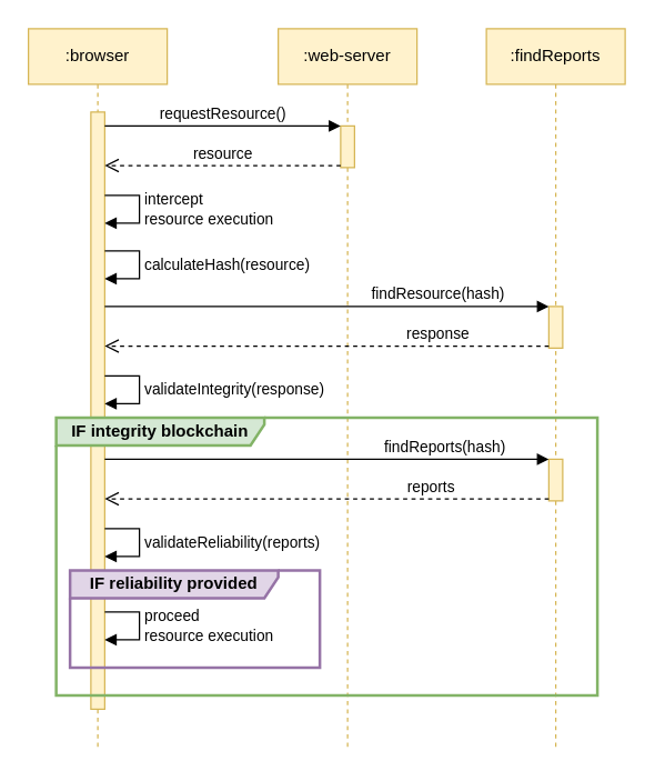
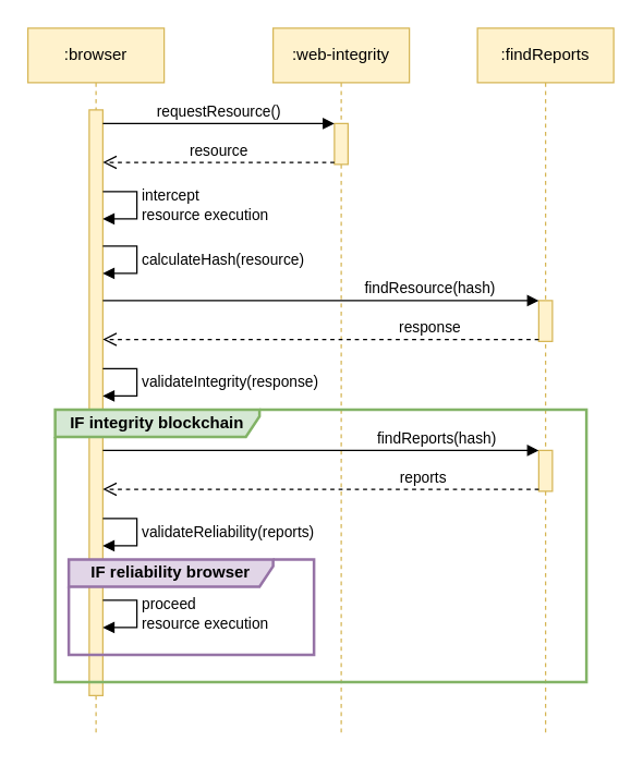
- <mxCell id="12" value=":web-server" style="shape=umlLifeline;perimeter=lifelinePerimeter;whiteSpace=wrap;html=1;container=1;collapsible=0;recursiveResize=0;outlineConnect=0;fillColor=#fff2cc;strokeColor=#d6b656;" parent="1" vertex="1"><mxGeometry x="200" y="20" width="100" height="520" as="geometry" /></mxCell>
+ <mxCell id="12" value=":web-integrity" style="shape=umlLifeline;perimeter=lifelinePerimeter;whiteSpace=wrap;html=1;container=1;collapsible=0;recursiveResize=0;outlineConnect=0;fillColor=#fff2cc;strokeColor=#d6b656;" parent="1" vertex="1"><mxGeometry x="200" y="20" width="100" height="520" as="geometry" /></mxCell>
- <mxCell id="19" value="IF reliability provided" style="shape=umlFrame;whiteSpace=wrap;html=1;fillColor=#e1d5e7;strokeColor=#9673a6;width=150;height=20;fontStyle=1;strokeWidth=2;" vertex="1" parent="1"><mxGeometry x="50" y="410" width="180" height="70" as="geometry" /></mxCell>
+ <mxCell id="19" value="IF reliability browser" style="shape=umlFrame;whiteSpace=wrap;html=1;fillColor=#e1d5e7;strokeColor=#9673a6;width=150;height=20;fontStyle=1;strokeWidth=2;" vertex="1" parent="1"><mxGeometry x="50" y="410" width="180" height="70" as="geometry" /></mxCell>
